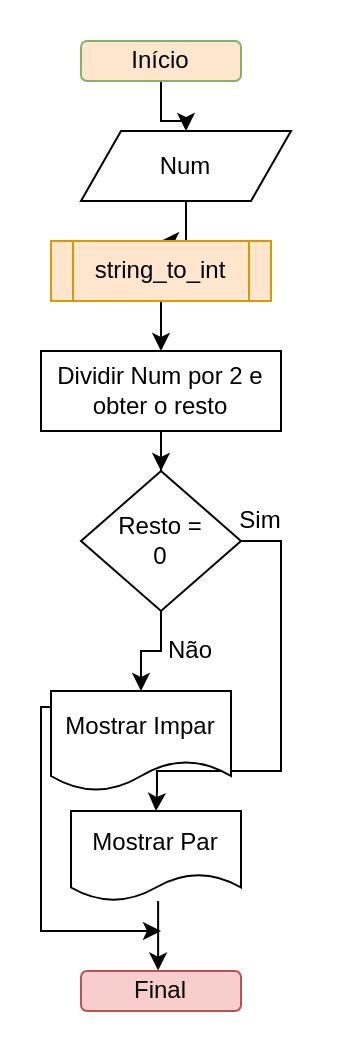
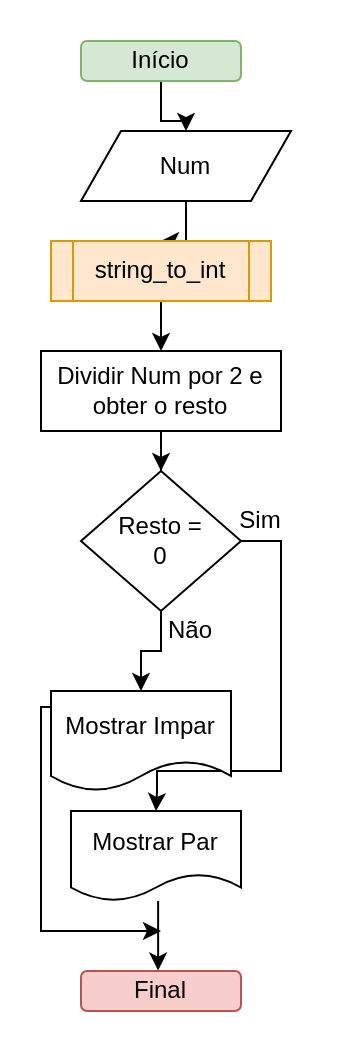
- <mxCell id="3" value="Início" style="rounded=1;whiteSpace=wrap;html=1;fillColor=#ffe6cc;strokeColor=#82b366;" parent="1" vertex="1"><mxGeometry x="40" y="20" width="80" height="20" as="geometry" /></mxCell>
+ <mxCell id="3" value="Início" style="rounded=1;whiteSpace=wrap;html=1;fillColor=#d5e8d4;strokeColor=#82b366;" parent="1" vertex="1"><mxGeometry x="40" y="20" width="80" height="20" as="geometry" /></mxCell>
- <mxCell id="19" value="Não" style="text;html=1;strokeColor=none;fillColor=none;align=center;verticalAlign=middle;whiteSpace=wrap;rounded=0;" vertex="1" parent="1"><mxGeometry x="70" y="315" width="50" height="20" as="geometry" /></mxCell>
+ <mxCell id="19" value="Não" style="text;html=1;strokeColor=none;fillColor=none;align=center;verticalAlign=middle;whiteSpace=wrap;rounded=0;" vertex="1" parent="1"><mxGeometry x="70" y="305" width="50" height="20" as="geometry" /></mxCell>
